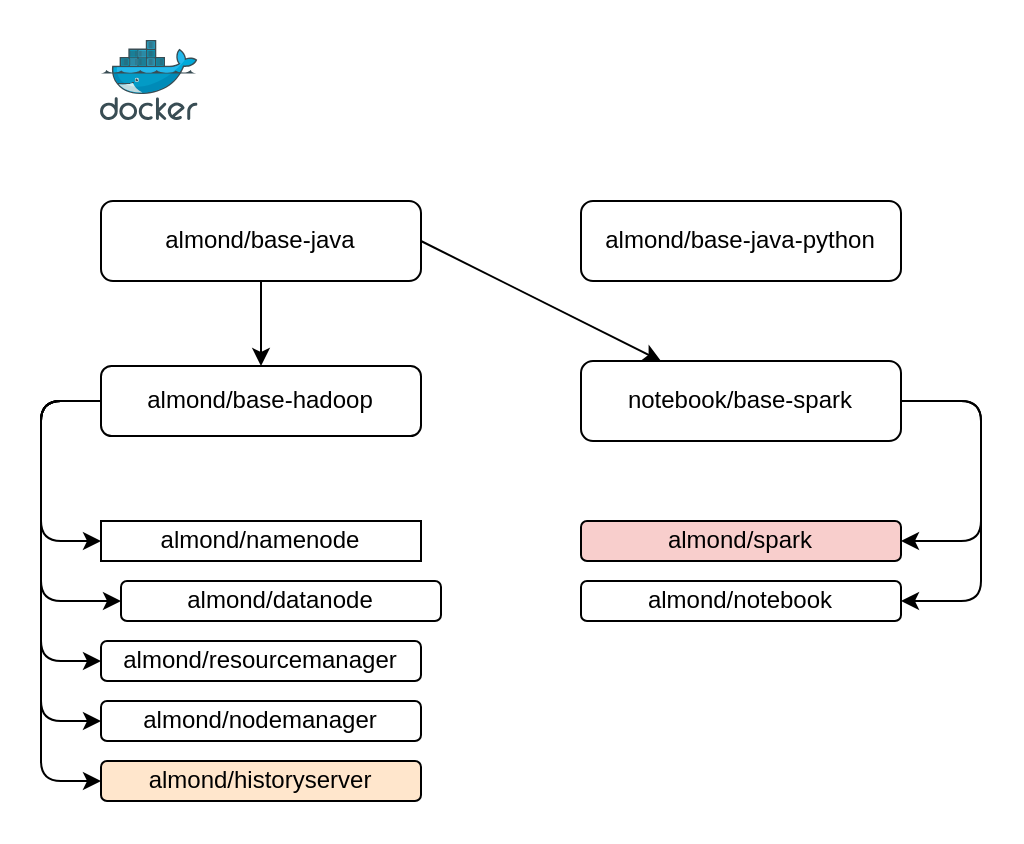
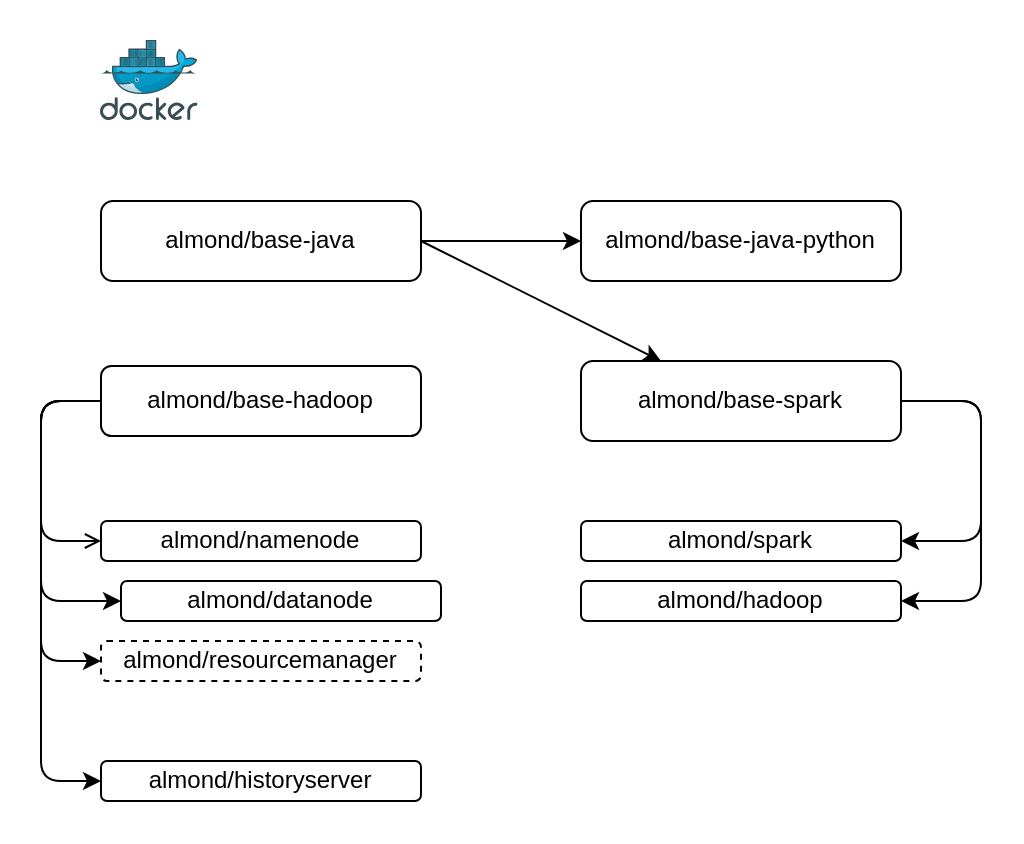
- <mxCell id="4" style="edgeStyle=none;html=1;" edge="1" parent="1" source="5" target="12"><mxGeometry relative="1" as="geometry" /></mxCell>
+ <mxCell id="4" style="edgeStyle=none;html=1;" edge="1" parent="1" source="5" target="6"><mxGeometry relative="1" as="geometry" /></mxCell>
- <mxCell id="15" value="notebook/base-spark" style="rounded=1;whiteSpace=wrap;html=1;" vertex="1" parent="1"><mxGeometry x="290" y="180" width="160" height="40" as="geometry" /></mxCell>
+ <mxCell id="15" value="almond/base-spark" style="rounded=1;whiteSpace=wrap;html=1;" vertex="1" parent="1"><mxGeometry x="290" y="180" width="160" height="40" as="geometry" /></mxCell>
- <mxCell id="7" style="edgeStyle=none;html=1;entryX=0;entryY=0.5;entryDx=0;entryDy=0;exitX=0;exitY=0.5;exitDx=0;exitDy=0;" edge="1" parent="1" source="12" target="18"><mxGeometry relative="1" as="geometry"><Array as="points"><mxPoint x="20" y="200" /><mxPoint x="20" y="270" /></Array></mxGeometry></mxCell>
+ <mxCell id="7" style="edgeStyle=none;html=1;entryX=0;entryY=0.5;entryDx=0;entryDy=0;exitX=0;exitY=0.5;exitDx=0;exitDy=0;endArrow=open;" edge="1" parent="1" source="12" target="18"><mxGeometry relative="1" as="geometry"><Array as="points"><mxPoint x="20" y="200" /><mxPoint x="20" y="270" /></Array></mxGeometry></mxCell>
- <mxCell id="18" value="almond/namenode" style="whiteSpace=wrap;html=1;rounded=0;" vertex="1" parent="1"><mxGeometry x="50" y="260" width="160" height="20" as="geometry" /></mxCell>
+ <mxCell id="18" value="almond/namenode" style="rounded=1;whiteSpace=wrap;html=1;" vertex="1" parent="1"><mxGeometry x="50" y="260" width="160" height="20" as="geometry" /></mxCell>
- <mxCell id="16" value="almond/spark" style="rounded=1;whiteSpace=wrap;html=1;fillColor=#f8cecc;" vertex="1" parent="1"><mxGeometry x="290" y="260" width="160" height="20" as="geometry" /></mxCell>
+ <mxCell id="16" value="almond/spark" style="rounded=1;whiteSpace=wrap;html=1;" vertex="1" parent="1"><mxGeometry x="290" y="260" width="160" height="20" as="geometry" /></mxCell>
- <mxCell id="17" value="almond/notebook" style="rounded=1;whiteSpace=wrap;html=1;" vertex="1" parent="1"><mxGeometry x="290" y="290" width="160" height="20" as="geometry" /></mxCell>
+ <mxCell id="17" value="almond/hadoop" style="rounded=1;whiteSpace=wrap;html=1;" vertex="1" parent="1"><mxGeometry x="290" y="290" width="160" height="20" as="geometry" /></mxCell>
- <mxCell id="20" value="almond/resourcemanager" style="rounded=1;whiteSpace=wrap;html=1;" vertex="1" parent="1"><mxGeometry x="50" y="320" width="160" height="20" as="geometry" /></mxCell>
+ <mxCell id="20" value="almond/resourcemanager" style="rounded=1;whiteSpace=wrap;html=1;dashed=1;" vertex="1" parent="1"><mxGeometry x="50" y="320" width="160" height="20" as="geometry" /></mxCell>
- <mxCell id="10" style="edgeStyle=none;html=1;exitX=0;exitY=0.5;exitDx=0;exitDy=0;entryX=0;entryY=0.5;entryDx=0;entryDy=0;" edge="1" parent="1" source="12" target="21"><mxGeometry relative="1" as="geometry"><mxPoint x="50" y="360" as="targetPoint" /><Array as="points"><mxPoint x="20" y="200" /><mxPoint x="20" y="360" /></Array></mxGeometry></mxCell>
- <mxCell id="21" value="almond/nodemanager" style="rounded=1;whiteSpace=wrap;html=1;" vertex="1" parent="1"><mxGeometry x="50" y="350" width="160" height="20" as="geometry" /></mxCell>
- <mxCell id="22" value="almond/historyserver" style="rounded=1;whiteSpace=wrap;html=1;fillColor=#ffe6cc;" vertex="1" parent="1"><mxGeometry x="50" y="380" width="160" height="20" as="geometry" /></mxCell>
+ <mxCell id="22" value="almond/historyserver" style="rounded=1;whiteSpace=wrap;html=1;" vertex="1" parent="1"><mxGeometry x="50" y="380" width="160" height="20" as="geometry" /></mxCell>
